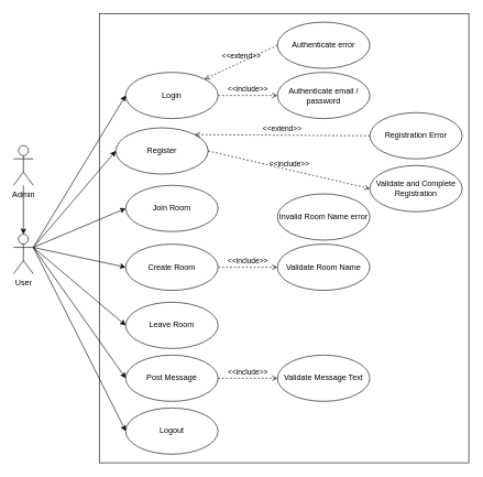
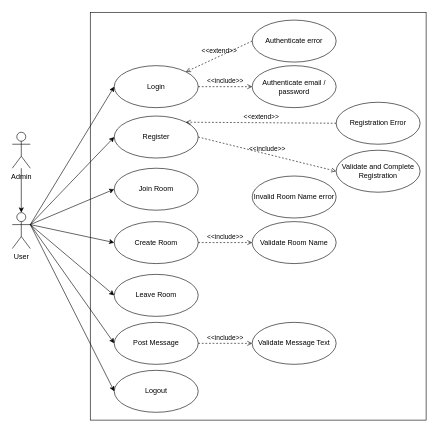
- <mxCell id="22" value="Register" style="ellipse;whiteSpace=wrap;html=1;" parent="1" vertex="1"><mxGeometry x="175" y="193" width="140" height="70" as="geometry" /></mxCell>
+ <mxCell id="22" value="Register" style="ellipse;whiteSpace=wrap;html=1;" parent="1" vertex="1"><mxGeometry x="190" y="193" width="140" height="70" as="geometry" /></mxCell>
